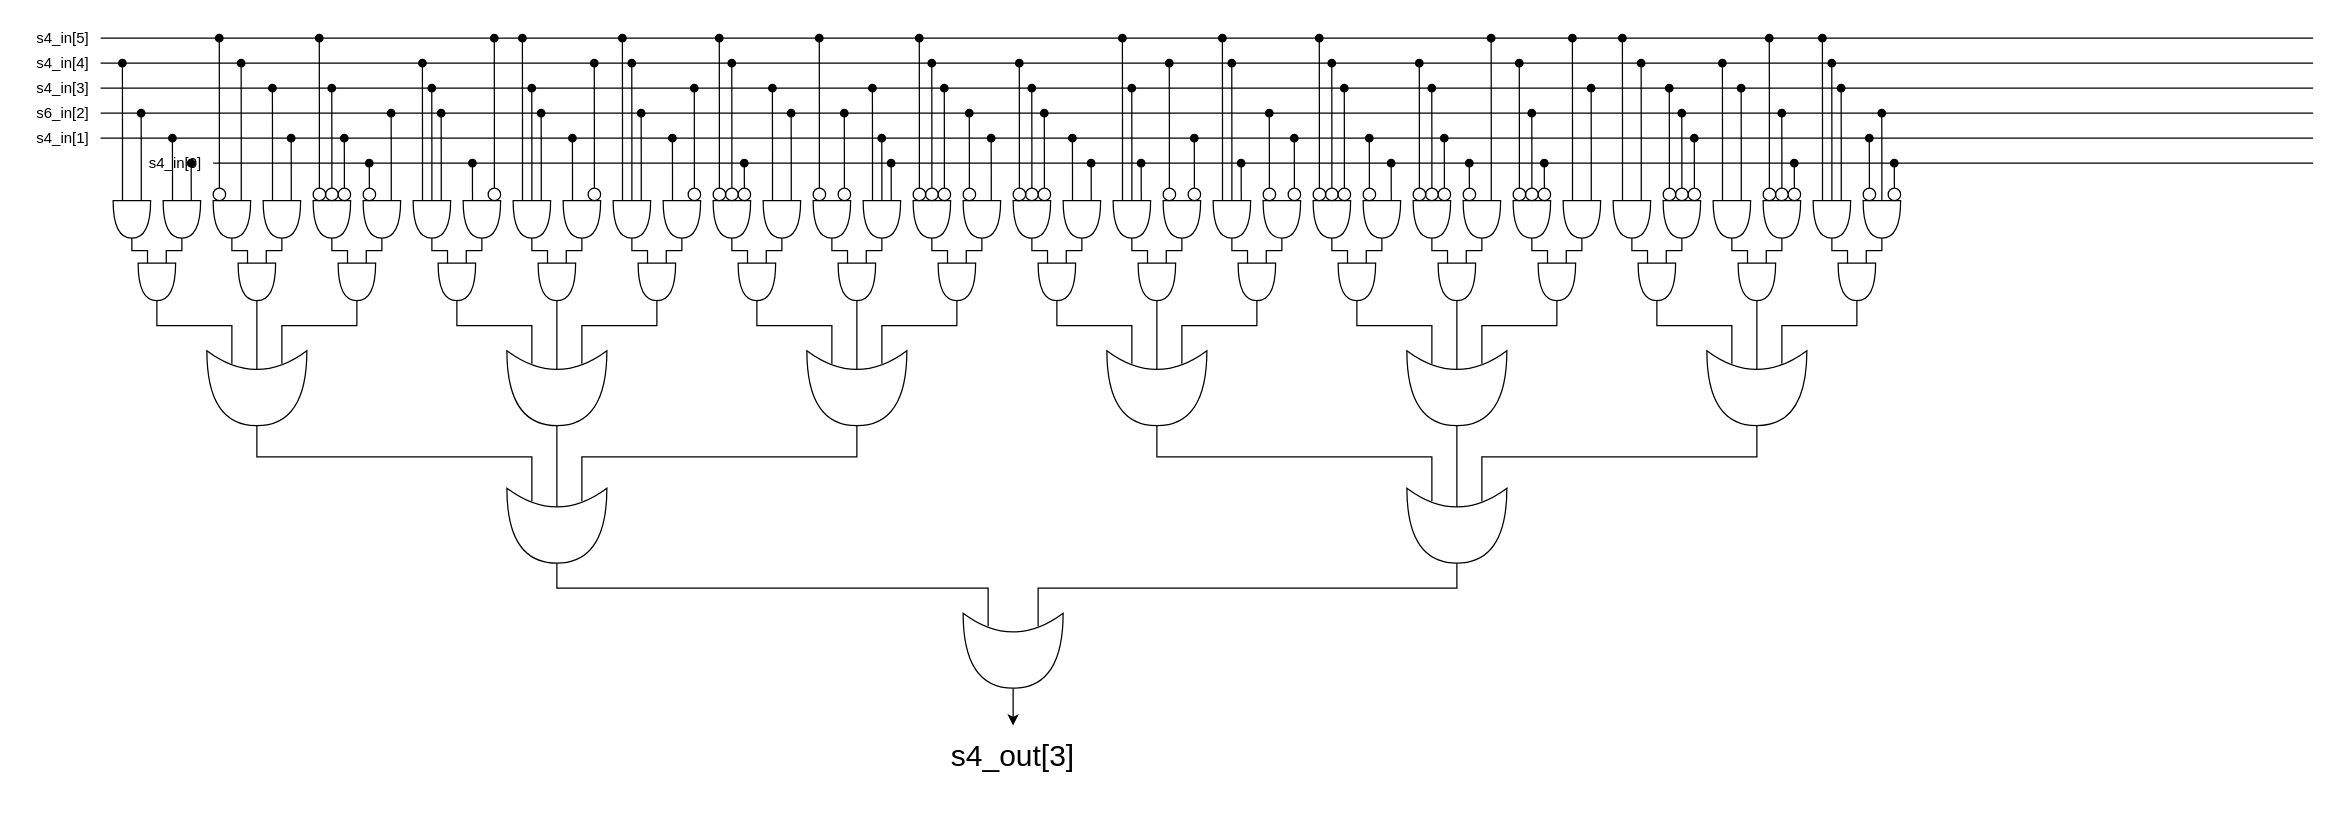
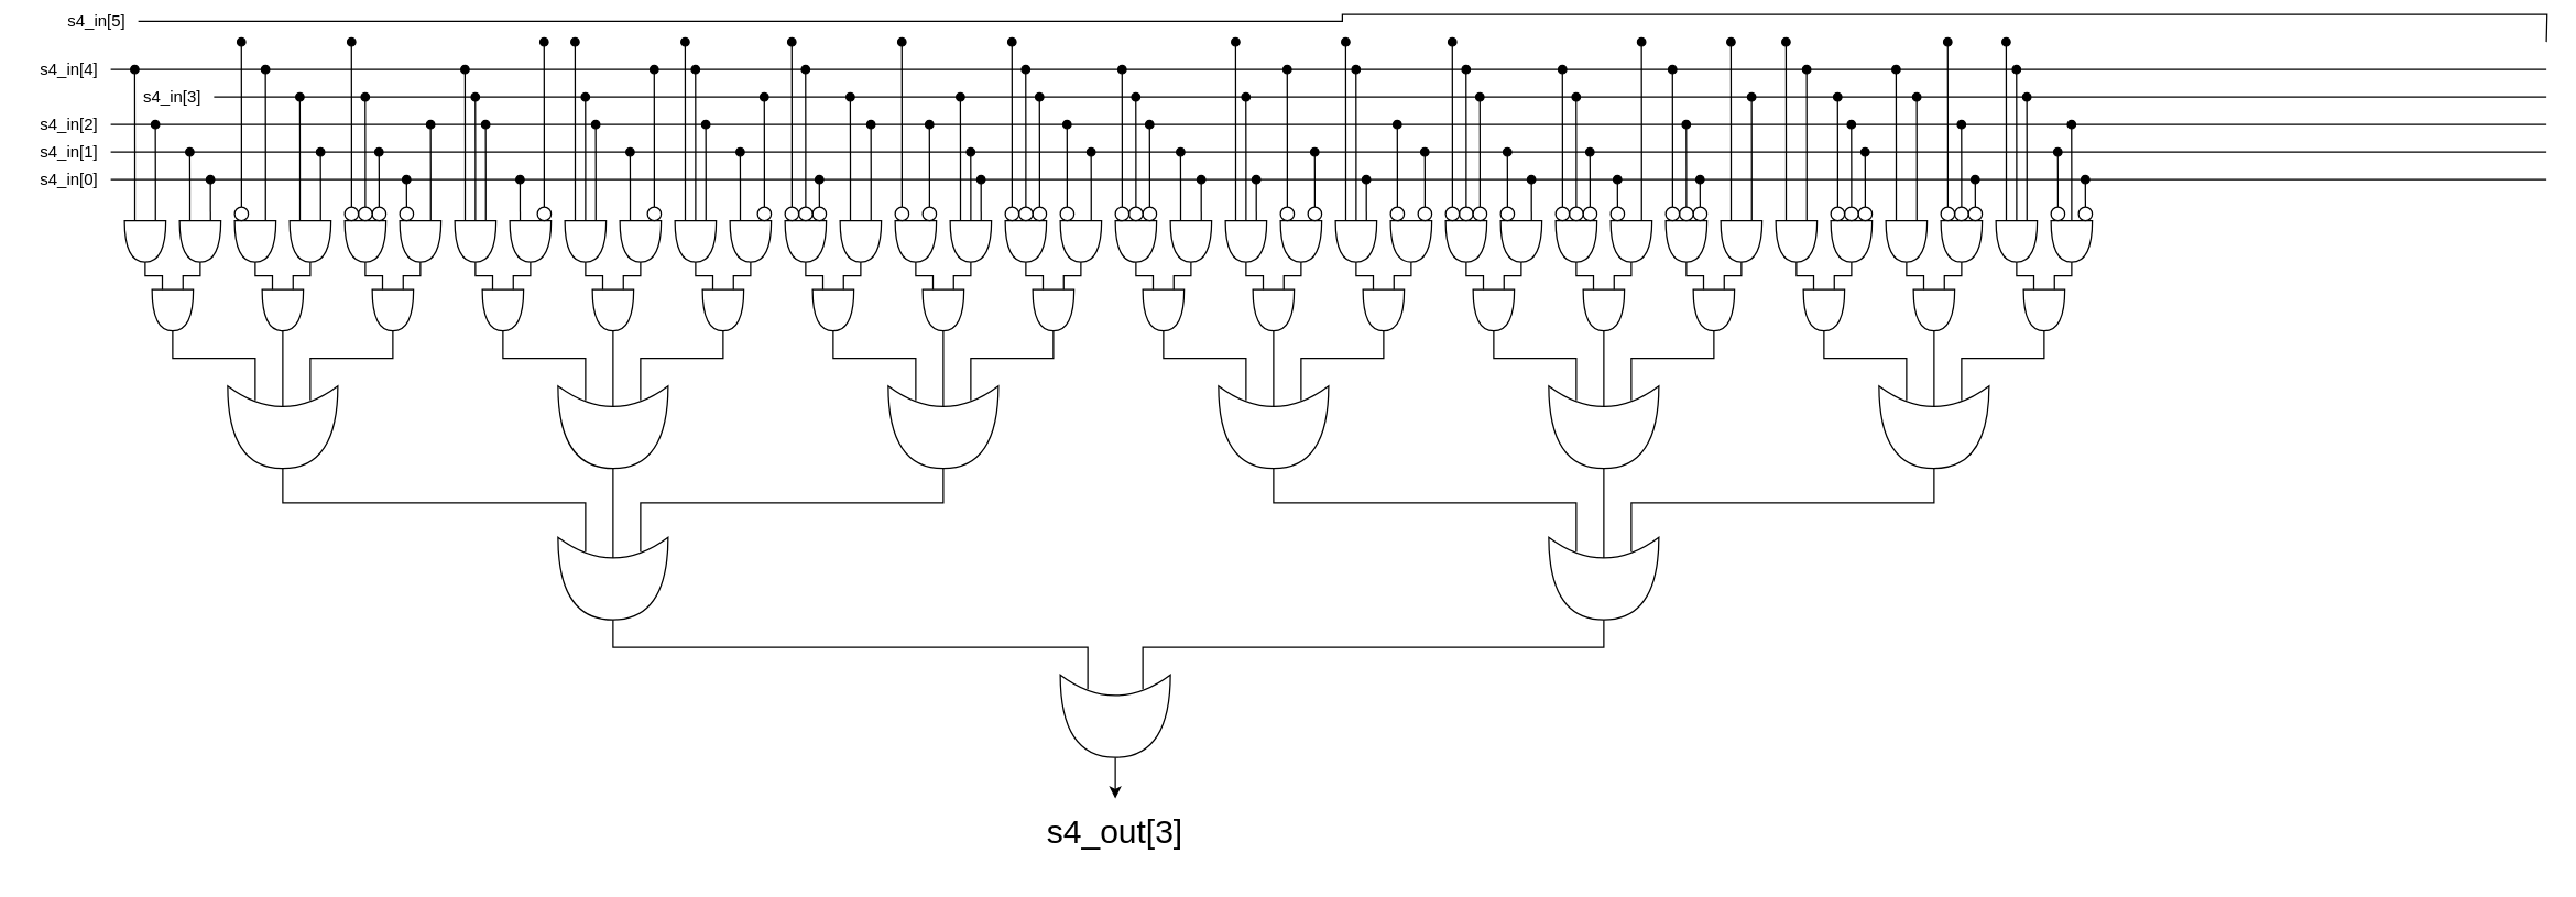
- <mxCell id="11" value="s4_in[5]" style="text;html=1;align=center;verticalAlign=middle;whiteSpace=wrap;rounded=0;" vertex="1" parent="1"><mxGeometry x="20" y="20" width="60" height="20" as="geometry" /></mxCell>
+ <mxCell id="11" value="s4_in[5]" style="text;html=1;align=center;verticalAlign=middle;whiteSpace=wrap;rounded=0;" vertex="1" parent="1"><mxGeometry x="40" y="5" width="60" height="20" as="geometry" /></mxCell>
- <mxCell id="5" value="s4_in[3]" style="text;html=1;align=center;verticalAlign=middle;whiteSpace=wrap;rounded=0;" vertex="1" parent="1"><mxGeometry x="20" y="60" width="60" height="20" as="geometry" /></mxCell>
+ <mxCell id="5" value="s4_in[3]" style="text;html=1;align=center;verticalAlign=middle;whiteSpace=wrap;rounded=0;" vertex="1" parent="1"><mxGeometry x="95" y="60" width="60" height="20" as="geometry" /></mxCell>
- <mxCell id="7" value="s6_in[2]" style="text;html=1;align=center;verticalAlign=middle;whiteSpace=wrap;rounded=0;" vertex="1" parent="1"><mxGeometry x="20" y="80" width="60" height="20" as="geometry" /></mxCell>
+ <mxCell id="7" value="s4_in[2]" style="text;html=1;align=center;verticalAlign=middle;whiteSpace=wrap;rounded=0;" vertex="1" parent="1"><mxGeometry x="20" y="80" width="60" height="20" as="geometry" /></mxCell>
- <mxCell id="13" value="s4_in[0]" style="text;html=1;align=center;verticalAlign=middle;whiteSpace=wrap;rounded=0;" vertex="1" parent="1"><mxGeometry x="110" y="120" width="60" height="20" as="geometry" /></mxCell>
+ <mxCell id="13" value="s4_in[0]" style="text;html=1;align=center;verticalAlign=middle;whiteSpace=wrap;rounded=0;" vertex="1" parent="1"><mxGeometry x="20" y="120" width="60" height="20" as="geometry" /></mxCell>
